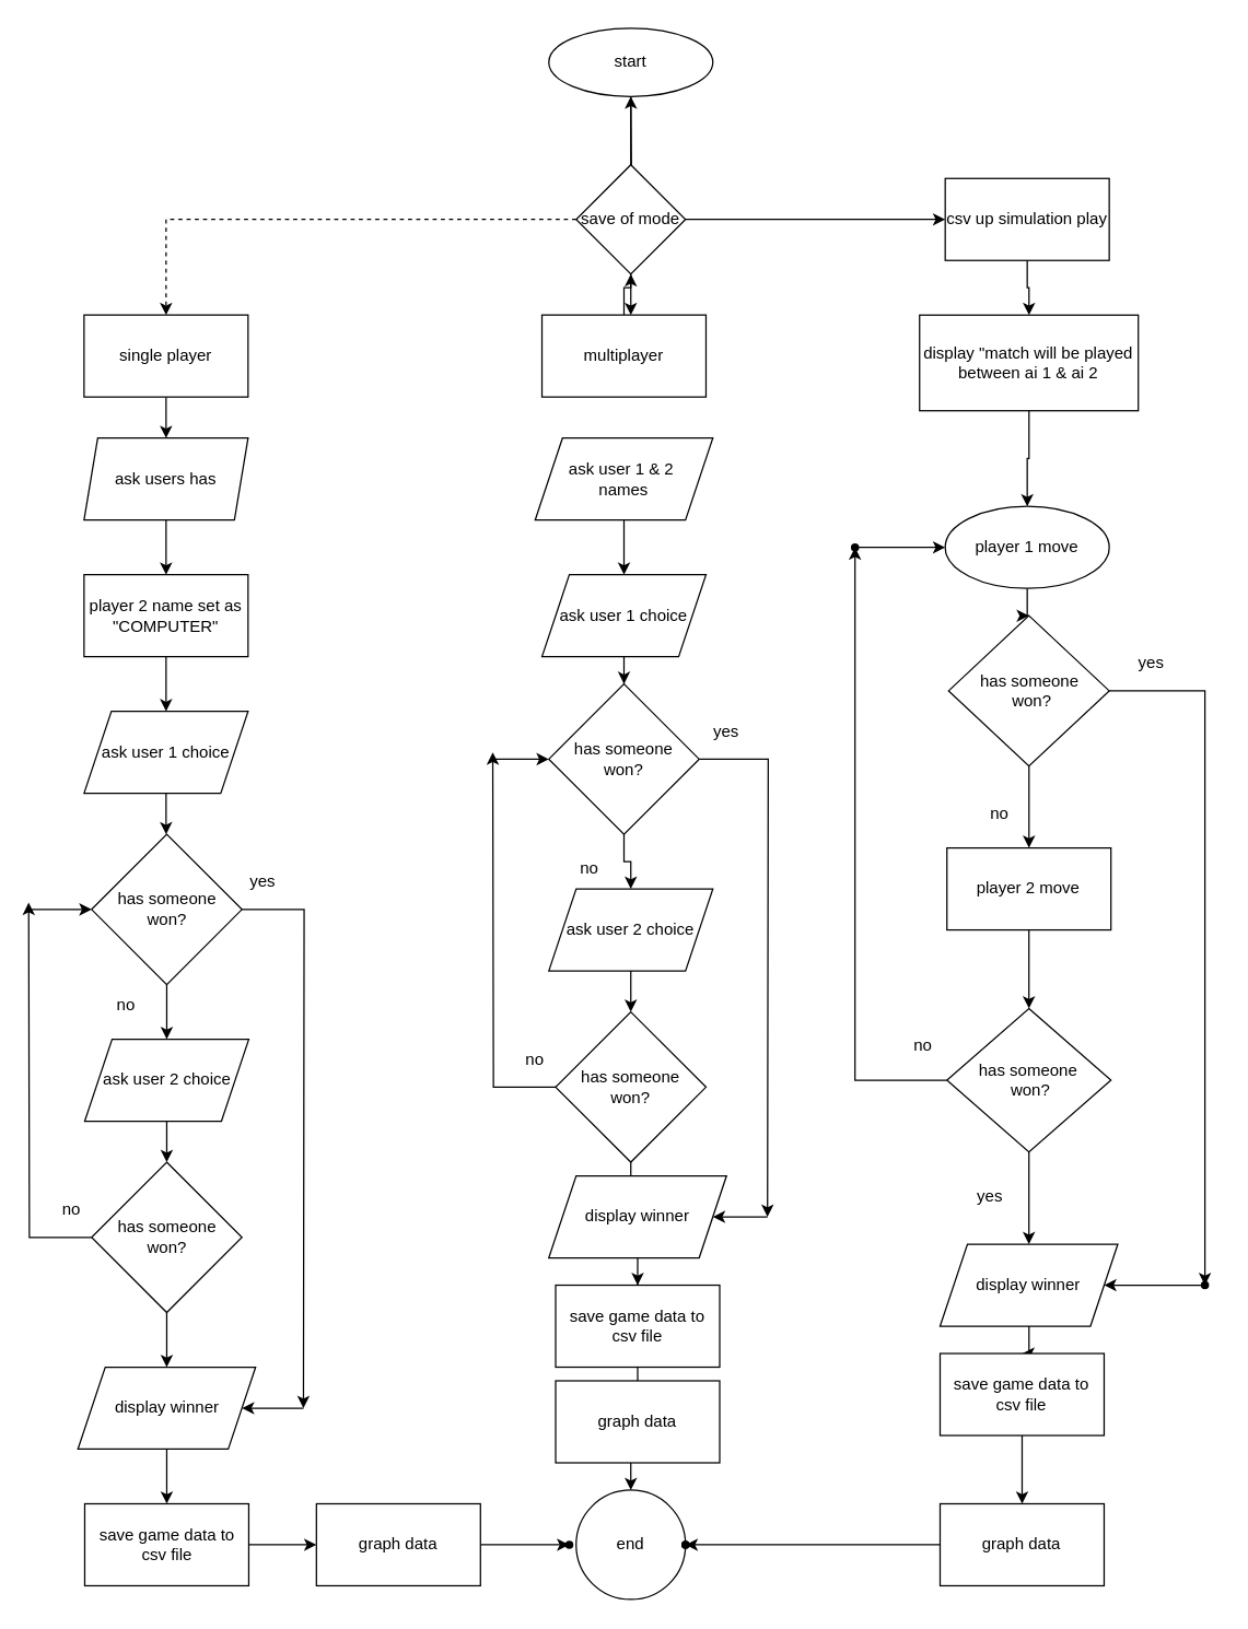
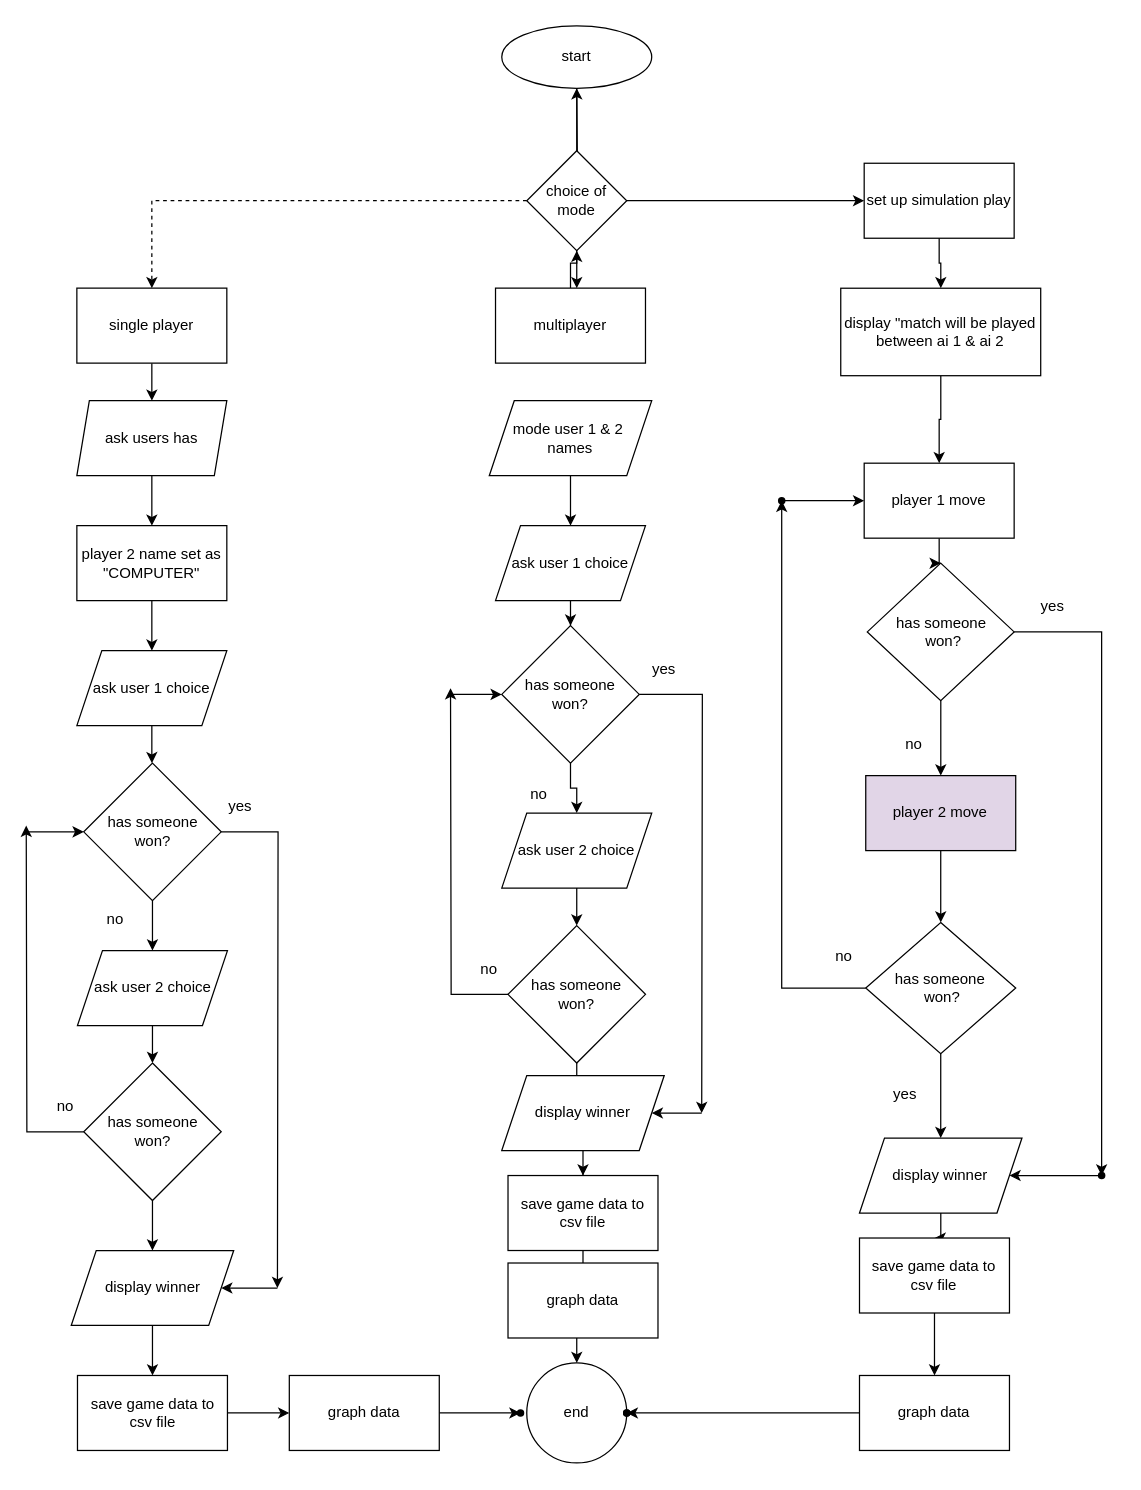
- <mxCell id="7" value="save of mode" style="rhombus;whiteSpace=wrap;html=1;" vertex="1" parent="1"><mxGeometry x="421" y="120" width="80" height="80" as="geometry" /></mxCell>
+ <mxCell id="7" value="choice of mode" style="rhombus;whiteSpace=wrap;html=1;" vertex="1" parent="1"><mxGeometry x="421" y="120" width="80" height="80" as="geometry" /></mxCell>
- <mxCell id="13" value="csv up simulation play" style="whiteSpace=wrap;html=1;" vertex="1" parent="1"><mxGeometry x="691" y="130" width="120" height="60" as="geometry" /></mxCell>
+ <mxCell id="13" value="set up simulation play" style="whiteSpace=wrap;html=1;" vertex="1" parent="1"><mxGeometry x="691" y="130" width="120" height="60" as="geometry" /></mxCell>
- <mxCell id="84" value="ask user 1 &amp;amp; 2&amp;nbsp;&lt;br&gt;names" style="shape=parallelogram;perimeter=parallelogramPerimeter;whiteSpace=wrap;html=1;fixedSize=1;" vertex="1" parent="1"><mxGeometry x="391" y="320" width="130" height="60" as="geometry" /></mxCell>
+ <mxCell id="84" value="mode user 1 &amp;amp; 2&amp;nbsp;&lt;br&gt;names" style="shape=parallelogram;perimeter=parallelogramPerimeter;whiteSpace=wrap;html=1;fixedSize=1;" vertex="1" parent="1"><mxGeometry x="391" y="320" width="130" height="60" as="geometry" /></mxCell>
- <mxCell id="60" value="player 1 move" style="ellipse;whiteSpace=wrap;html=1;" vertex="1" parent="1"><mxGeometry x="691" y="370" width="120" height="60" as="geometry" /></mxCell>
+ <mxCell id="60" value="player 1 move" style="whiteSpace=wrap;html=1;" vertex="1" parent="1"><mxGeometry x="691" y="370" width="120" height="60" as="geometry" /></mxCell>
- <mxCell id="65" value="player 2 move" style="whiteSpace=wrap;html=1;" vertex="1" parent="1"><mxGeometry x="692.25" y="620" width="120" height="60" as="geometry" /></mxCell>
+ <mxCell id="65" value="player 2 move" style="whiteSpace=wrap;html=1;fillColor=#e1d5e7;" vertex="1" parent="1"><mxGeometry x="692.25" y="620" width="120" height="60" as="geometry" /></mxCell>
